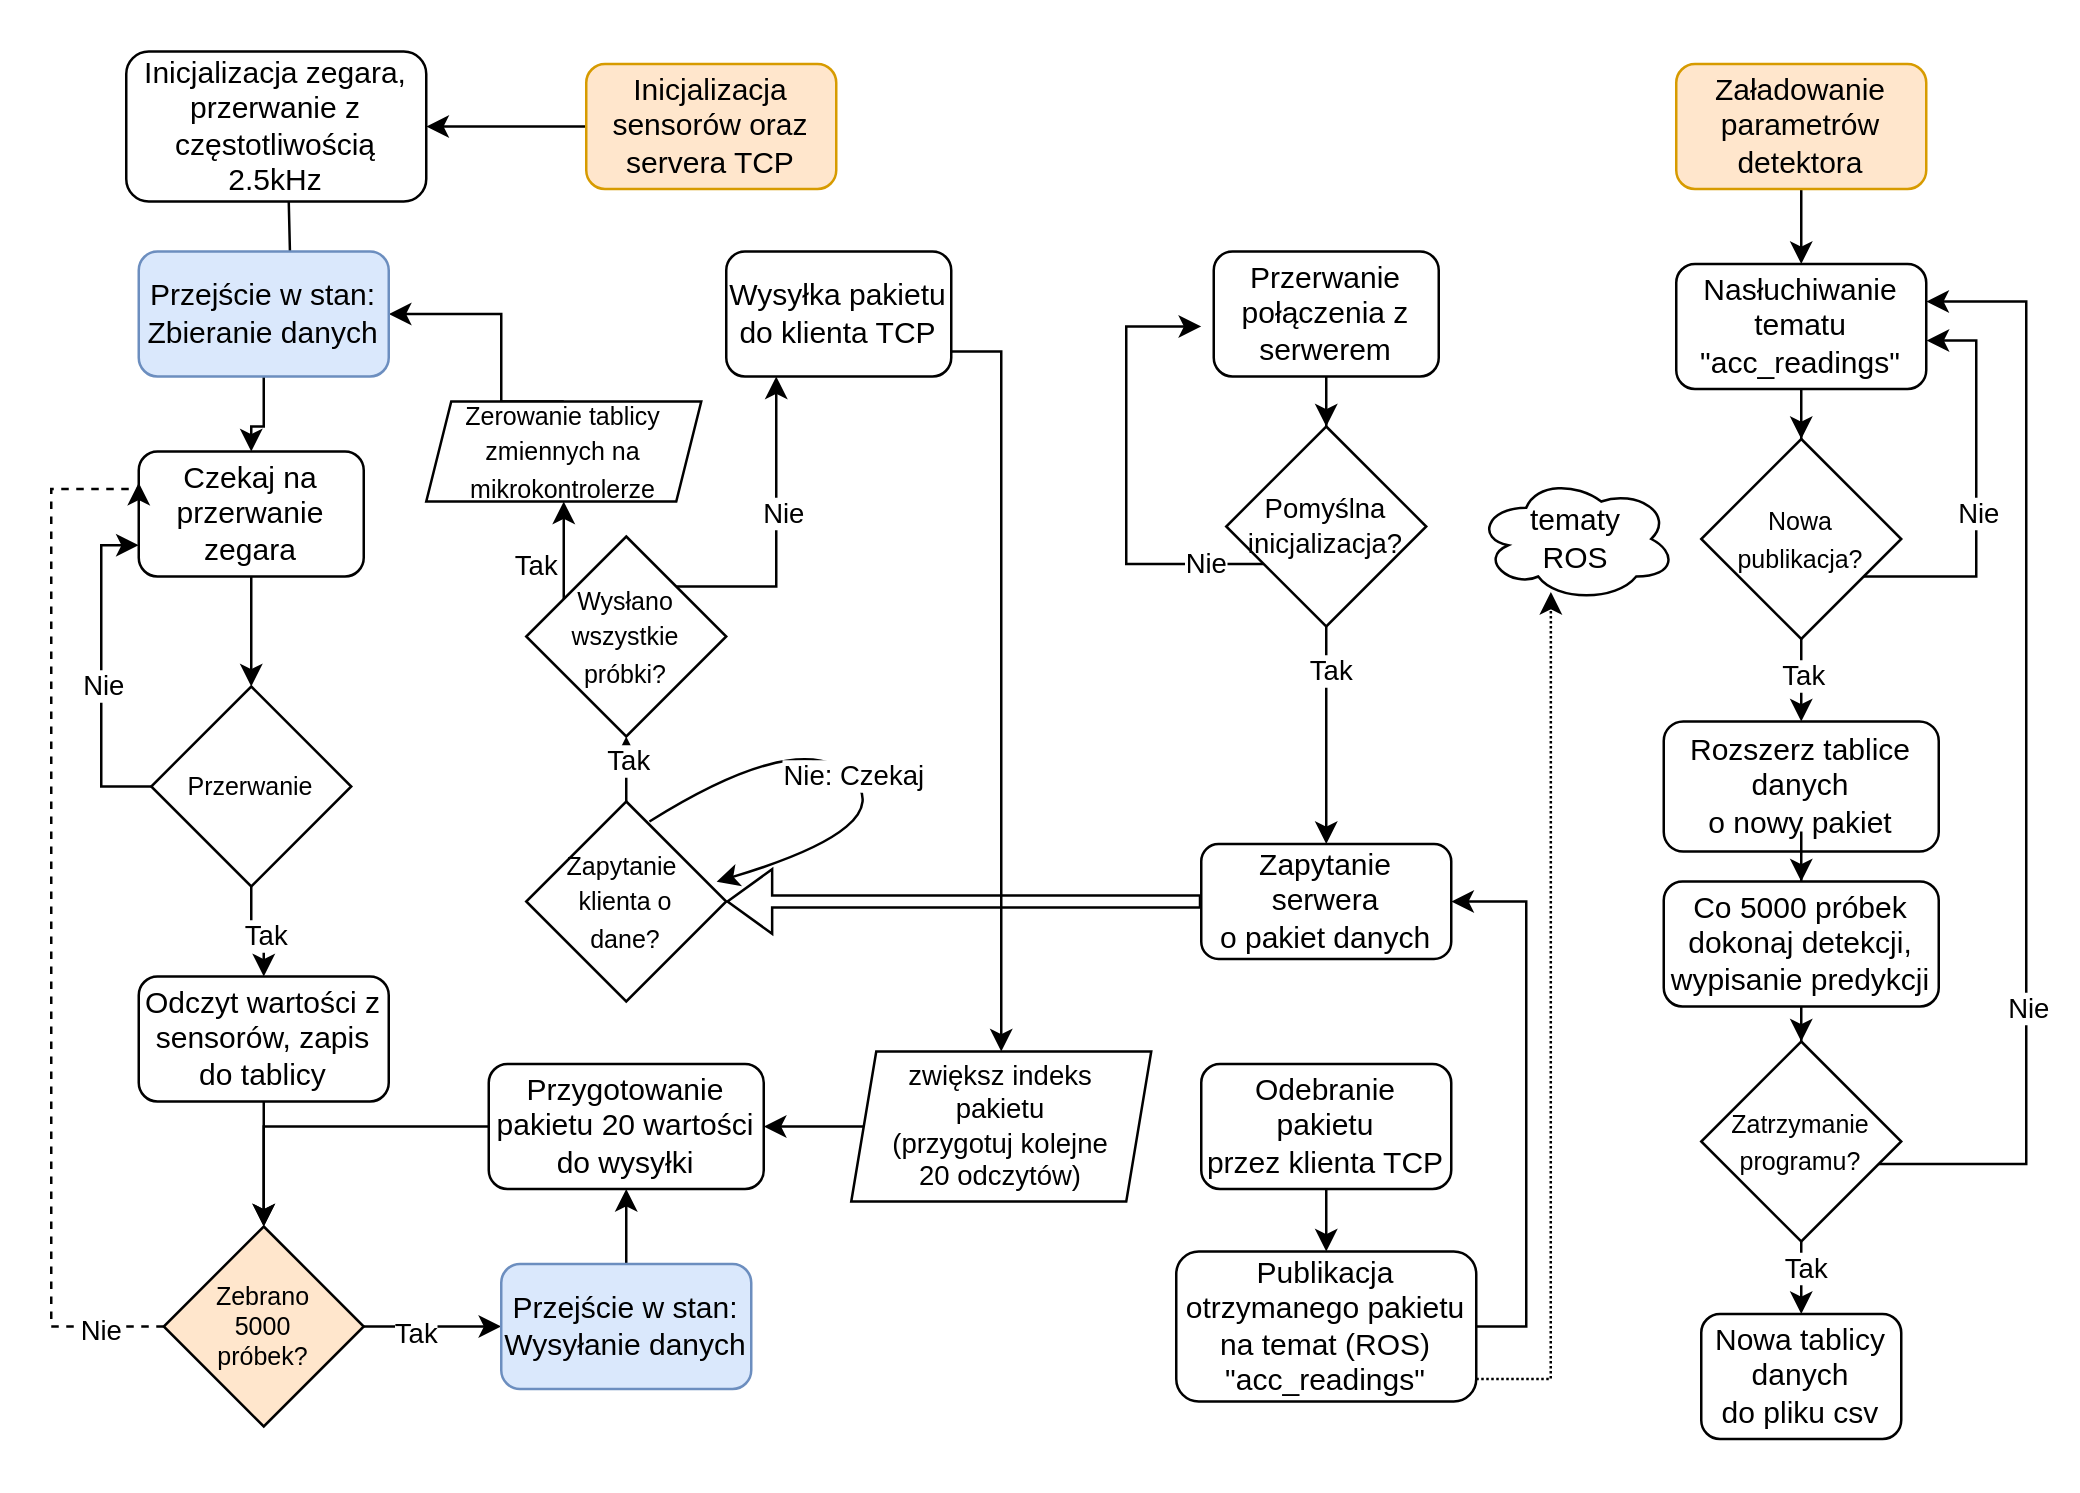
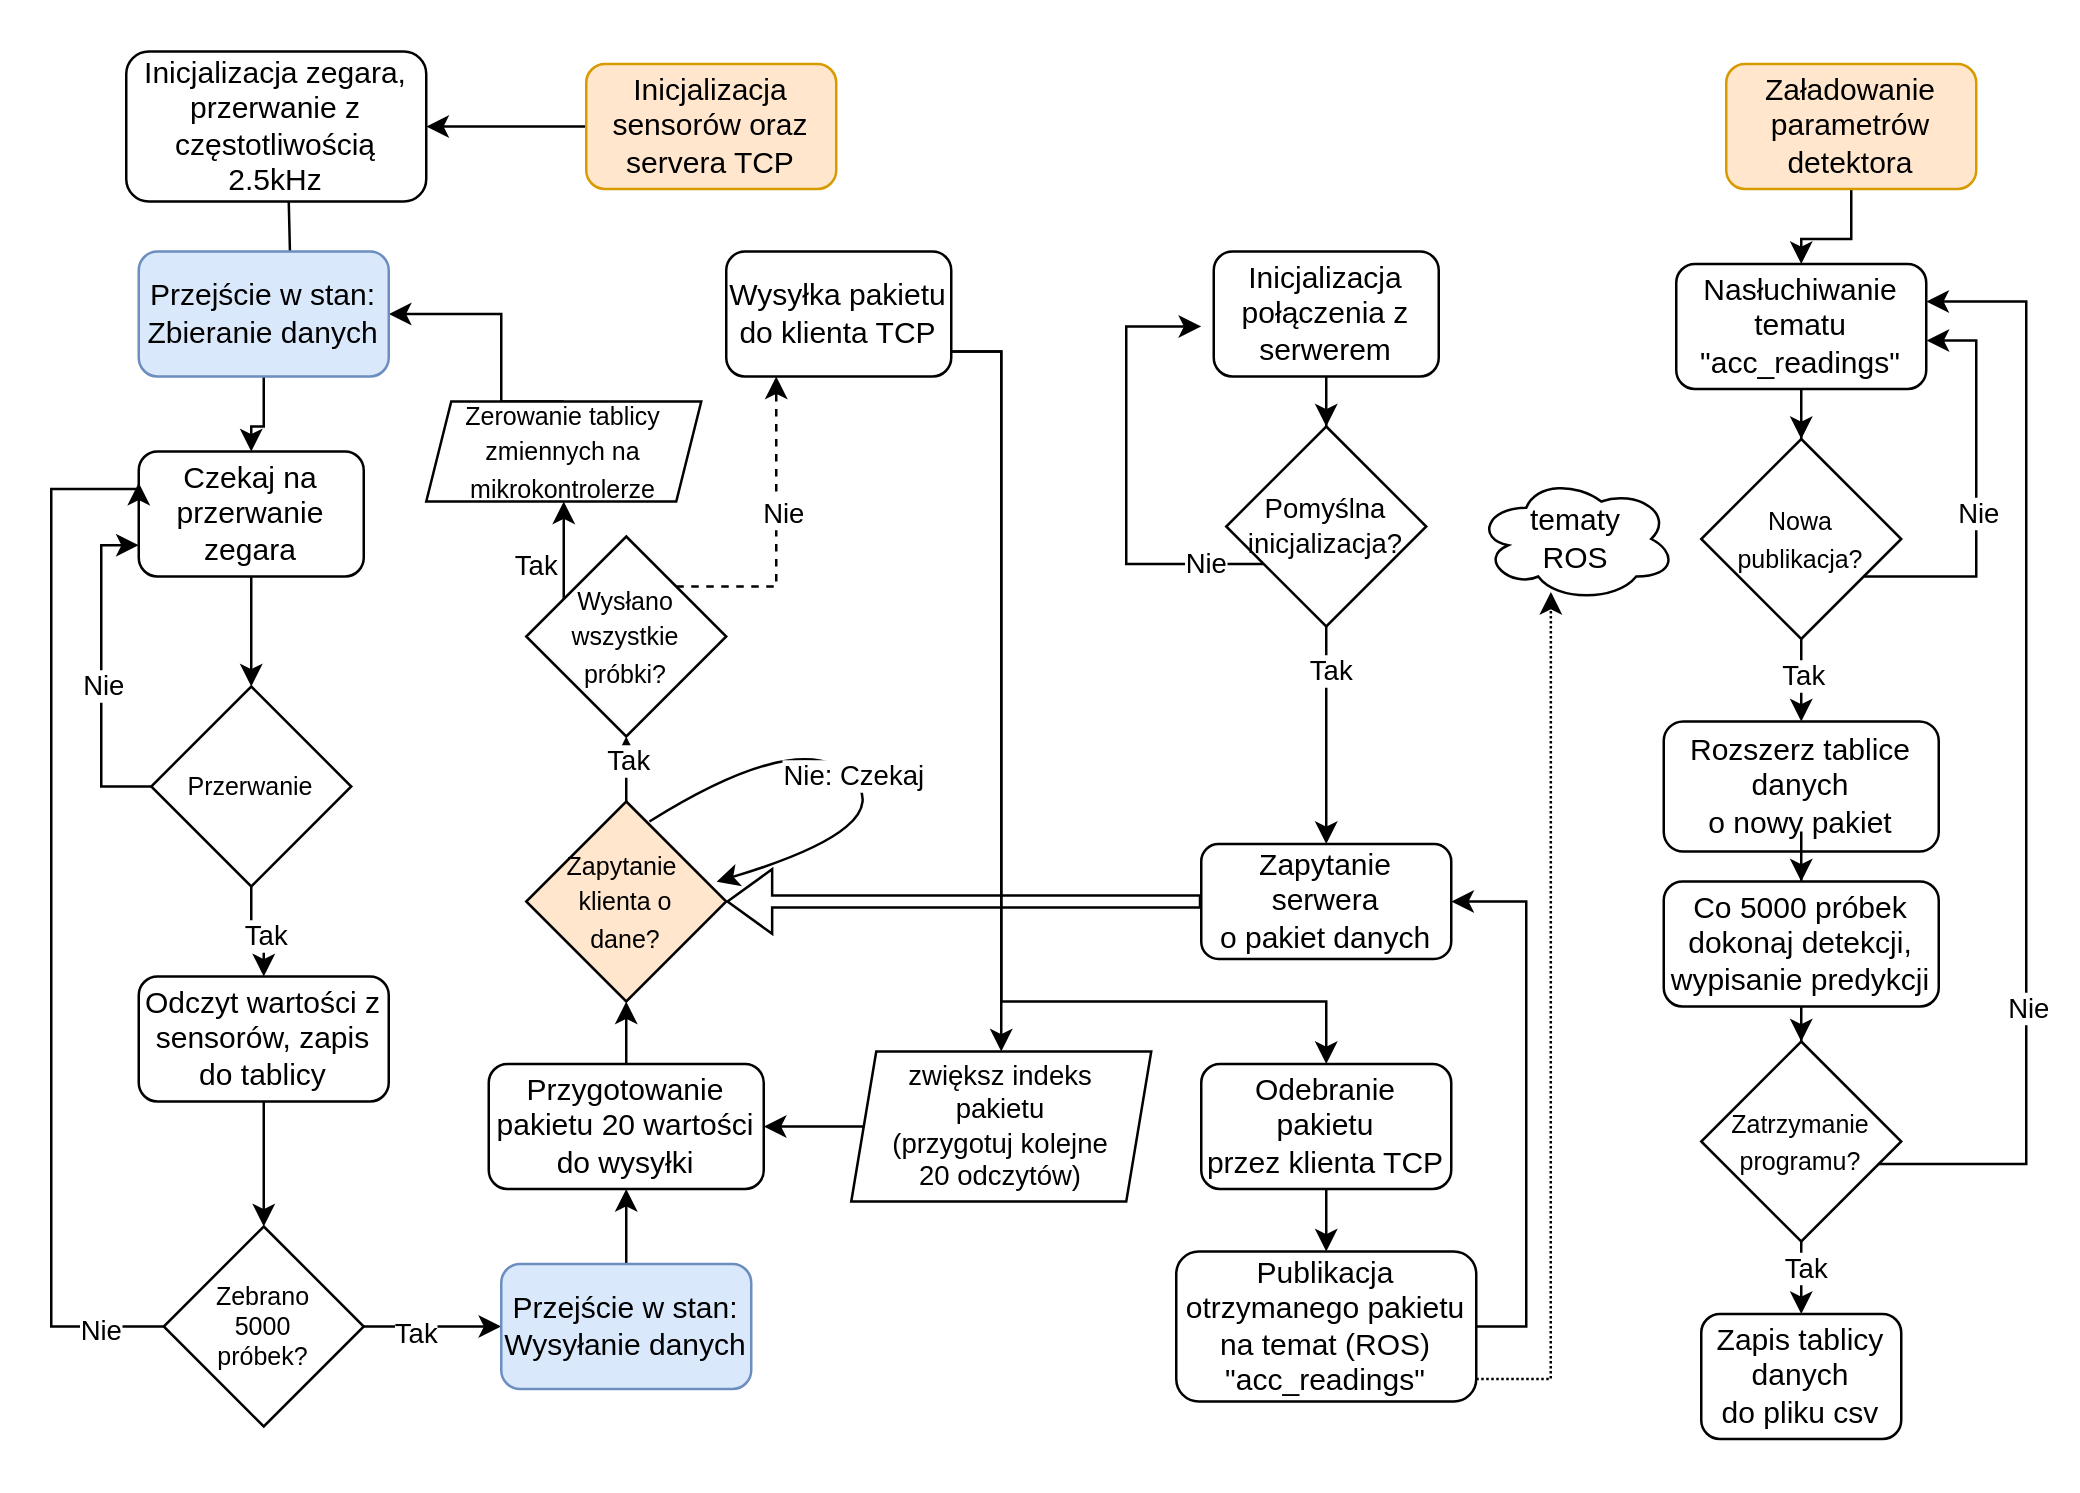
- <mxCell id="5" value="Załadowanie parametrów&lt;br&gt;detektora" style="rounded=1;whiteSpace=wrap;html=1;fillColor=#ffe6cc;strokeColor=#d79b00;" vertex="1" parent="1"><mxGeometry x="670" y="25" width="100" height="50" as="geometry" /></mxCell>
+ <mxCell id="5" value="Załadowanie parametrów&lt;br&gt;detektora" style="rounded=1;whiteSpace=wrap;html=1;fillColor=#ffe6cc;strokeColor=#d79b00;" vertex="1" parent="1"><mxGeometry x="690" y="25" width="100" height="50" as="geometry" /></mxCell>
- <mxCell id="35" value="Przerwanie połączenia z serwerem" style="rounded=1;whiteSpace=wrap;html=1;" vertex="1" parent="1"><mxGeometry x="485" y="100" width="90" height="50" as="geometry" /></mxCell>
+ <mxCell id="35" value="Inicjalizacja połączenia z serwerem" style="rounded=1;whiteSpace=wrap;html=1;" vertex="1" parent="1"><mxGeometry x="485" y="100" width="90" height="50" as="geometry" /></mxCell>
- <mxCell id="26" value="" style="edgeStyle=orthogonalEdgeStyle;rounded=0;orthogonalLoop=1;jettySize=auto;html=1;exitX=1;exitY=0;exitDx=0;exitDy=0;" edge="1" parent="1" source="52" target="33"><mxGeometry relative="1" as="geometry"><Array as="points"><mxPoint x="310" y="234" /></Array></mxGeometry></mxCell>
+ <mxCell id="26" value="" style="edgeStyle=orthogonalEdgeStyle;rounded=0;orthogonalLoop=1;jettySize=auto;html=1;exitX=1;exitY=0;exitDx=0;exitDy=0;dashed=1;" edge="1" parent="1" source="52" target="33"><mxGeometry relative="1" as="geometry"><Array as="points"><mxPoint x="310" y="234" /></Array></mxGeometry></mxCell>
- <mxCell id="17" style="edgeStyle=orthogonalEdgeStyle;rounded=0;orthogonalLoop=1;jettySize=auto;html=1;entryX=0;entryY=0.25;entryDx=0;entryDy=0;dashed=1;" edge="1" parent="1" source="21" target="9"><mxGeometry relative="1" as="geometry"><Array as="points"><mxPoint x="20" y="530" /><mxPoint x="20" y="195" /><mxPoint x="55" y="195" /></Array></mxGeometry></mxCell>
+ <mxCell id="17" style="edgeStyle=orthogonalEdgeStyle;rounded=0;orthogonalLoop=1;jettySize=auto;html=1;entryX=0;entryY=0.25;entryDx=0;entryDy=0;" edge="1" parent="1" source="21" target="9"><mxGeometry relative="1" as="geometry"><Array as="points"><mxPoint x="20" y="530" /><mxPoint x="20" y="195" /><mxPoint x="55" y="195" /></Array></mxGeometry></mxCell>
- <mxCell id="28" value="&lt;div&gt;&lt;font style=&quot;font-size: 10px;&quot;&gt;Zapytanie&amp;nbsp;&lt;/font&gt;&lt;/div&gt;&lt;div&gt;&lt;font style=&quot;font-size: 10px;&quot;&gt;klienta o &lt;/font&gt;&lt;/div&gt;&lt;font style=&quot;font-size: 10px;&quot;&gt;dane?&lt;br&gt;&lt;/font&gt;" style="rhombus;whiteSpace=wrap;html=1;" vertex="1" parent="1"><mxGeometry x="210" y="320" width="80" height="80" as="geometry" /></mxCell>
+ <mxCell id="28" value="&lt;div&gt;&lt;font style=&quot;font-size: 10px;&quot;&gt;Zapytanie&amp;nbsp;&lt;/font&gt;&lt;/div&gt;&lt;div&gt;&lt;font style=&quot;font-size: 10px;&quot;&gt;klienta o &lt;/font&gt;&lt;/div&gt;&lt;font style=&quot;font-size: 10px;&quot;&gt;dane?&lt;br&gt;&lt;/font&gt;" style="rhombus;whiteSpace=wrap;html=1;fillColor=#ffe6cc;" vertex="1" parent="1"><mxGeometry x="210" y="320" width="80" height="80" as="geometry" /></mxCell>
+ <mxCell id="31" style="edgeStyle=orthogonalEdgeStyle;rounded=0;orthogonalLoop=1;jettySize=auto;html=1;entryX=0.5;entryY=0;entryDx=0;entryDy=0;" edge="1" parent="1" source="33" target="44"><mxGeometry relative="1" as="geometry"><Array as="points"><mxPoint x="400" y="140" /><mxPoint x="400" y="400" /><mxPoint x="530" y="400" /></Array></mxGeometry></mxCell>
- <mxCell id="24" value="" style="edgeStyle=orthogonalEdgeStyle;rounded=0;orthogonalLoop=1;jettySize=auto;html=1;" edge="1" parent="1" source="25" target="21"><mxGeometry relative="1" as="geometry" /></mxCell>
+ <mxCell id="24" value="" style="edgeStyle=orthogonalEdgeStyle;rounded=0;orthogonalLoop=1;jettySize=auto;html=1;" edge="1" parent="1" source="25" target="28"><mxGeometry relative="1" as="geometry" /></mxCell>
- <mxCell id="21" value="&lt;div style=&quot;font-size: 10px;&quot;&gt;&lt;font style=&quot;font-size: 10px;&quot;&gt;Zebrano&lt;/font&gt;&lt;/div&gt;&lt;div style=&quot;font-size: 10px;&quot;&gt;&lt;font style=&quot;font-size: 10px;&quot;&gt;5000&lt;/font&gt;&lt;/div&gt;&lt;div style=&quot;font-size: 10px;&quot;&gt;&lt;font style=&quot;font-size: 10px;&quot;&gt;próbek?&lt;font style=&quot;font-size: 10px;&quot;&gt;&lt;br&gt;&lt;/font&gt;&lt;/font&gt;&lt;/div&gt;" style="rhombus;whiteSpace=wrap;html=1;fillColor=#ffe6cc;" vertex="1" parent="1"><mxGeometry x="65" y="490" width="80" height="80" as="geometry" /></mxCell>
+ <mxCell id="21" value="&lt;div style=&quot;font-size: 10px;&quot;&gt;&lt;font style=&quot;font-size: 10px;&quot;&gt;Zebrano&lt;/font&gt;&lt;/div&gt;&lt;div style=&quot;font-size: 10px;&quot;&gt;&lt;font style=&quot;font-size: 10px;&quot;&gt;5000&lt;/font&gt;&lt;/div&gt;&lt;div style=&quot;font-size: 10px;&quot;&gt;&lt;font style=&quot;font-size: 10px;&quot;&gt;próbek?&lt;font style=&quot;font-size: 10px;&quot;&gt;&lt;br&gt;&lt;/font&gt;&lt;/font&gt;&lt;/div&gt;" style="rhombus;whiteSpace=wrap;html=1;" vertex="1" parent="1"><mxGeometry x="65" y="490" width="80" height="80" as="geometry" /></mxCell>
- <mxCell id="69" value="&lt;div&gt;Nowa tablicy danych&lt;/div&gt;&lt;div&gt;do pliku csv&lt;br&gt;&lt;/div&gt;" style="rounded=1;whiteSpace=wrap;html=1;" vertex="1" parent="1"><mxGeometry x="680" y="525" width="80" height="50" as="geometry" /></mxCell>
+ <mxCell id="69" value="&lt;div&gt;Zapis tablicy danych&lt;/div&gt;&lt;div&gt;do pliku csv&lt;br&gt;&lt;/div&gt;" style="rounded=1;whiteSpace=wrap;html=1;" vertex="1" parent="1"><mxGeometry x="680" y="525" width="80" height="50" as="geometry" /></mxCell>
